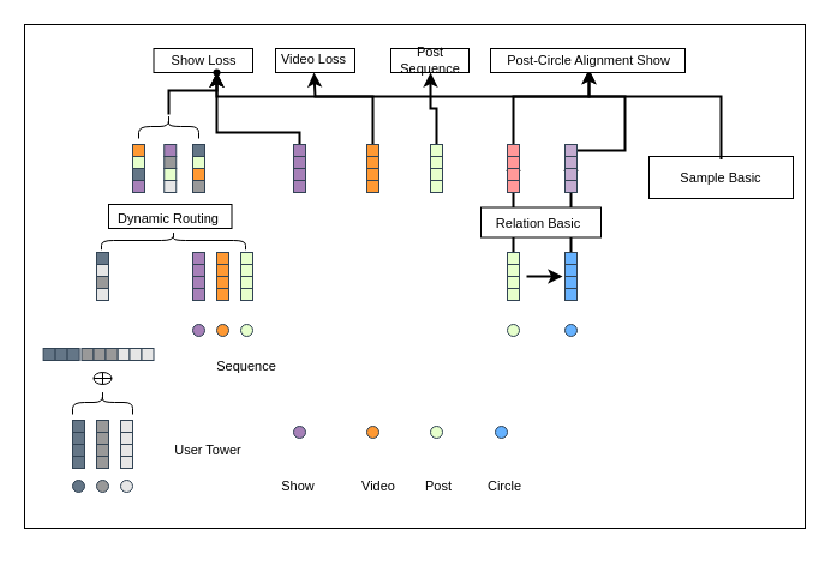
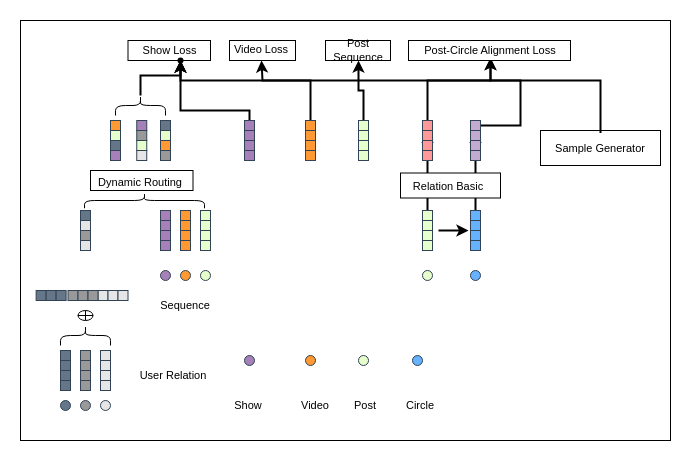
- <mxCell id="119" value="Post-Circle Alignment Show" style="text;html=1;strokeColor=none;fillColor=none;align=center;verticalAlign=middle;whiteSpace=wrap;rounded=0;fontSize=11;" parent="1" vertex="1"><mxGeometry x="410" y="42.5" width="160" height="15" as="geometry" /></mxCell>
+ <mxCell id="119" value="Post-Circle Alignment Loss" style="text;html=1;strokeColor=none;fillColor=none;align=center;verticalAlign=middle;whiteSpace=wrap;rounded=0;fontSize=11;" parent="1" vertex="1"><mxGeometry x="410" y="42.5" width="160" height="15" as="geometry" /></mxCell>
- <mxCell id="6" value="Sample Basic" style="text;html=1;align=center;verticalAlign=middle;whiteSpace=wrap;rounded=0;fontSize=11;" parent="1" vertex="1"><mxGeometry x="540" y="132.5" width="120" height="30" as="geometry" /></mxCell>
+ <mxCell id="6" value="Sample Generator" style="text;html=1;align=center;verticalAlign=middle;whiteSpace=wrap;rounded=0;fontSize=11;" parent="1" vertex="1"><mxGeometry x="540" y="132.5" width="120" height="30" as="geometry" /></mxCell>
- <mxCell id="54" value="Sequence" style="text;html=1;strokeColor=none;fillColor=none;align=center;verticalAlign=middle;whiteSpace=wrap;rounded=0;fontSize=11;" parent="1" vertex="1"><mxGeometry x="175" y="290" width="60" height="30" as="geometry" /></mxCell>
+ <mxCell id="54" value="Sequence" style="text;html=1;strokeColor=none;fillColor=none;align=center;verticalAlign=middle;whiteSpace=wrap;rounded=0;fontSize=11;" parent="1" vertex="1"><mxGeometry x="155" y="290" width="60" height="30" as="geometry" /></mxCell>
- <mxCell id="67" value="User Tower" style="text;html=1;strokeColor=none;fillColor=none;align=center;verticalAlign=middle;whiteSpace=wrap;rounded=0;fontSize=11;" parent="1" vertex="1"><mxGeometry x="122.97" y="355" width="100" height="40" as="geometry" /></mxCell>
+ <mxCell id="67" value="User Relation" style="text;html=1;strokeColor=none;fillColor=none;align=center;verticalAlign=middle;whiteSpace=wrap;rounded=0;fontSize=11;" parent="1" vertex="1"><mxGeometry x="122.97" y="355" width="100" height="40" as="geometry" /></mxCell>
